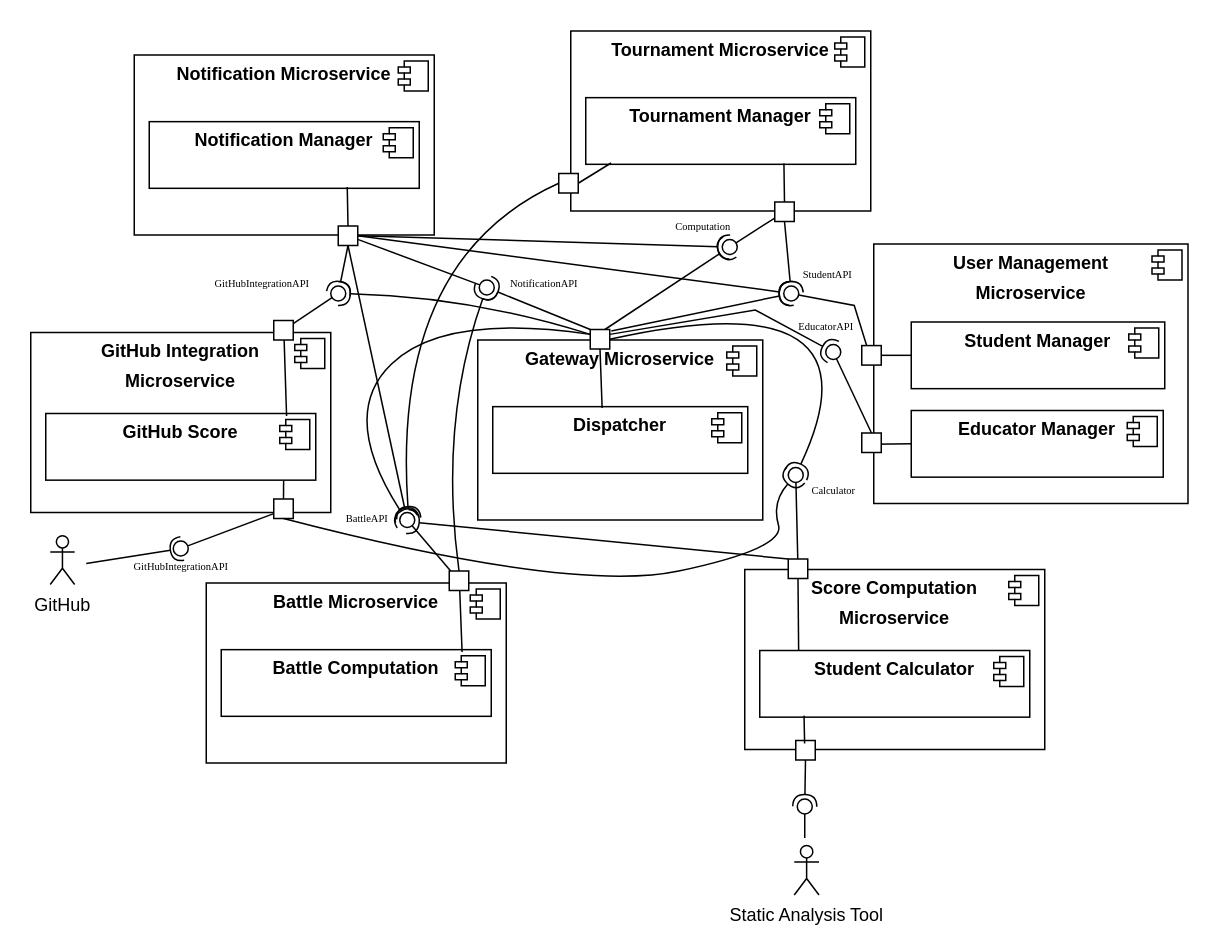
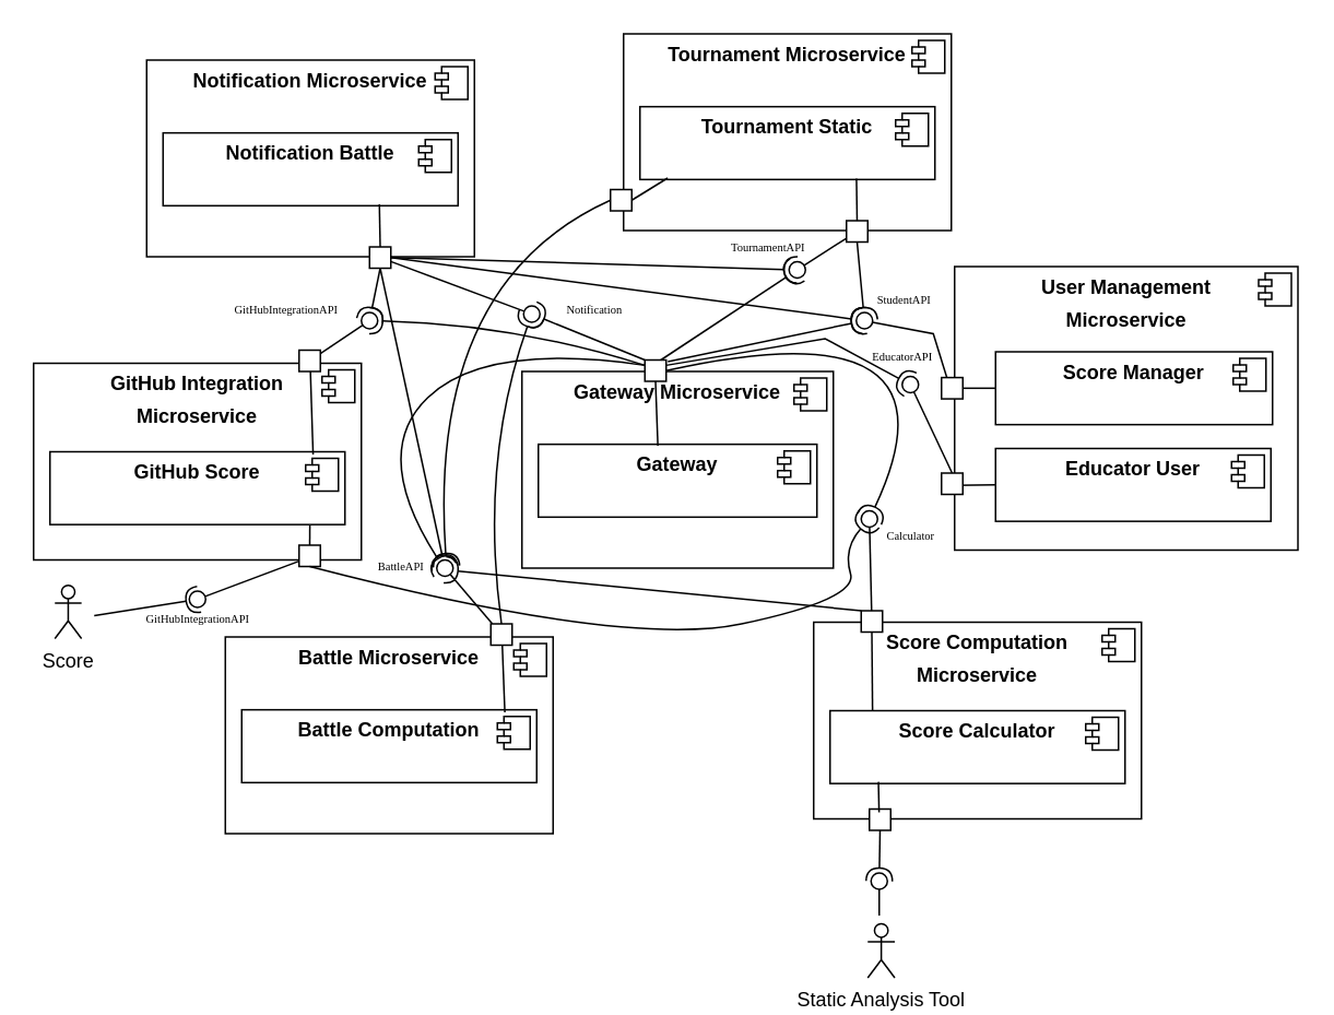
- <mxCell id="22" value="&lt;p style=&quot;margin:0px;margin-top:6px;text-align:center;&quot;&gt;&lt;b&gt;Tournament Manager&lt;/b&gt;&lt;/p&gt;" style="align=left;overflow=fill;html=1;dropTarget=0;whiteSpace=wrap;" parent="19" vertex="1"><mxGeometry x="10" y="44.44" width="180" height="44.44" as="geometry" /></mxCell>
+ <mxCell id="22" value="&lt;p style=&quot;margin:0px;margin-top:6px;text-align:center;&quot;&gt;&lt;b&gt;Tournament Static&lt;/b&gt;&lt;/p&gt;" style="align=left;overflow=fill;html=1;dropTarget=0;whiteSpace=wrap;" parent="19" vertex="1"><mxGeometry x="10" y="44.44" width="180" height="44.44" as="geometry" /></mxCell>
- <mxCell id="10" value="&lt;p style=&quot;margin:0px;margin-top:6px;text-align:center;&quot;&gt;&lt;b&gt;Notification Manager&lt;/b&gt;&lt;/p&gt;" style="align=left;overflow=fill;html=1;dropTarget=0;whiteSpace=wrap;" parent="7" vertex="1"><mxGeometry x="10" y="44.44" width="180" height="44.44" as="geometry" /></mxCell>
+ <mxCell id="10" value="&lt;p style=&quot;margin:0px;margin-top:6px;text-align:center;&quot;&gt;&lt;b&gt;Notification Battle&lt;/b&gt;&lt;/p&gt;" style="align=left;overflow=fill;html=1;dropTarget=0;whiteSpace=wrap;" parent="7" vertex="1"><mxGeometry x="10" y="44.44" width="180" height="44.44" as="geometry" /></mxCell>
- <mxCell id="97" value="&lt;font face=&quot;Verdana&quot;&gt;&lt;span style=&quot;font-size: 7px;&quot;&gt;Computation&lt;br&gt;&lt;/span&gt;&lt;/font&gt;" style="text;html=1;align=center;verticalAlign=middle;resizable=0;points=[];autosize=1;strokeColor=none;fillColor=none;" parent="1" vertex="1"><mxGeometry x="432" y="135" width="72" height="27" as="geometry" /></mxCell>
+ <mxCell id="97" value="&lt;font face=&quot;Verdana&quot;&gt;&lt;span style=&quot;font-size: 7px;&quot;&gt;TournamentAPI&lt;br&gt;&lt;/span&gt;&lt;/font&gt;" style="text;html=1;align=center;verticalAlign=middle;resizable=0;points=[];autosize=1;strokeColor=none;fillColor=none;" parent="1" vertex="1"><mxGeometry x="432" y="135" width="72" height="27" as="geometry" /></mxCell>
- <mxCell id="98" value="&lt;font face=&quot;Verdana&quot;&gt;&lt;span style=&quot;font-size: 7px;&quot;&gt;NotificationAPI&lt;br&gt;&lt;/span&gt;&lt;/font&gt;" style="text;html=1;align=center;verticalAlign=middle;resizable=0;points=[];autosize=1;strokeColor=none;fillColor=none;" parent="1" vertex="1"><mxGeometry x="327" y="173" width="70" height="27" as="geometry" /></mxCell>
+ <mxCell id="98" value="&lt;font face=&quot;Verdana&quot;&gt;&lt;span style=&quot;font-size: 7px;&quot;&gt;Notification&lt;br&gt;&lt;/span&gt;&lt;/font&gt;" style="text;html=1;align=center;verticalAlign=middle;resizable=0;points=[];autosize=1;strokeColor=none;fillColor=none;" parent="1" vertex="1"><mxGeometry x="327" y="173" width="70" height="27" as="geometry" /></mxCell>
- <mxCell id="73" value="&lt;p style=&quot;margin:0px;margin-top:6px;text-align:center;&quot;&gt;&lt;b&gt;Student Manager&lt;/b&gt;&lt;/p&gt;" style="align=left;overflow=fill;html=1;dropTarget=0;whiteSpace=wrap;" parent="70" vertex="1"><mxGeometry x="16" y="52" width="169" height="44.44" as="geometry" /></mxCell>
+ <mxCell id="73" value="&lt;p style=&quot;margin:0px;margin-top:6px;text-align:center;&quot;&gt;&lt;b&gt;Score Manager&lt;/b&gt;&lt;/p&gt;" style="align=left;overflow=fill;html=1;dropTarget=0;whiteSpace=wrap;" parent="70" vertex="1"><mxGeometry x="16" y="52" width="169" height="44.44" as="geometry" /></mxCell>
- <mxCell id="5" value="&lt;p style=&quot;margin:0px;margin-top:6px;text-align:center;&quot;&gt;&lt;b&gt;Dispatcher&lt;/b&gt;&lt;/p&gt;" style="align=left;overflow=fill;html=1;dropTarget=0;whiteSpace=wrap;" parent="2" vertex="1"><mxGeometry x="10" y="44.444" width="170" height="44.444" as="geometry" /></mxCell>
+ <mxCell id="5" value="&lt;p style=&quot;margin:0px;margin-top:6px;text-align:center;&quot;&gt;&lt;b&gt;Gateway&lt;/b&gt;&lt;/p&gt;" style="align=left;overflow=fill;html=1;dropTarget=0;whiteSpace=wrap;" parent="2" vertex="1"><mxGeometry x="10" y="44.444" width="170" height="44.444" as="geometry" /></mxCell>
- <mxCell id="75" value="&lt;p style=&quot;margin:0px;margin-top:6px;text-align:center;&quot;&gt;&lt;b&gt;Educator Manager&lt;/b&gt;&lt;/p&gt;" style="align=left;overflow=fill;html=1;dropTarget=0;whiteSpace=wrap;" parent="70" vertex="1"><mxGeometry x="16" y="111" width="168" height="44.44" as="geometry" /></mxCell>
+ <mxCell id="75" value="&lt;p style=&quot;margin:0px;margin-top:6px;text-align:center;&quot;&gt;&lt;b&gt;Educator User&lt;/b&gt;&lt;/p&gt;" style="align=left;overflow=fill;html=1;dropTarget=0;whiteSpace=wrap;" parent="70" vertex="1"><mxGeometry x="16" y="111" width="168" height="44.44" as="geometry" /></mxCell>
- <mxCell id="110" value="GitHub" style="shape=umlActor;verticalLabelPosition=bottom;verticalAlign=top;html=1;" parent="1" vertex="1"><mxGeometry x="33" y="356.5" width="16.25" height="32.5" as="geometry" /></mxCell>
+ <mxCell id="110" value="Score" style="shape=umlActor;verticalLabelPosition=bottom;verticalAlign=top;html=1;" parent="1" vertex="1"><mxGeometry x="33" y="356.5" width="16.25" height="32.5" as="geometry" /></mxCell>
- <mxCell id="41" value="&lt;p style=&quot;margin:0px;margin-top:6px;text-align:center;&quot;&gt;&lt;b&gt;Student Calculator&lt;/b&gt;&lt;/p&gt;" style="align=left;overflow=fill;html=1;dropTarget=0;whiteSpace=wrap;" parent="38" vertex="1"><mxGeometry x="10" y="54" width="180" height="44.44" as="geometry" /></mxCell>
+ <mxCell id="41" value="&lt;p style=&quot;margin:0px;margin-top:6px;text-align:center;&quot;&gt;&lt;b&gt;Score Calculator&lt;/b&gt;&lt;/p&gt;" style="align=left;overflow=fill;html=1;dropTarget=0;whiteSpace=wrap;" parent="38" vertex="1"><mxGeometry x="10" y="54" width="180" height="44.44" as="geometry" /></mxCell>
